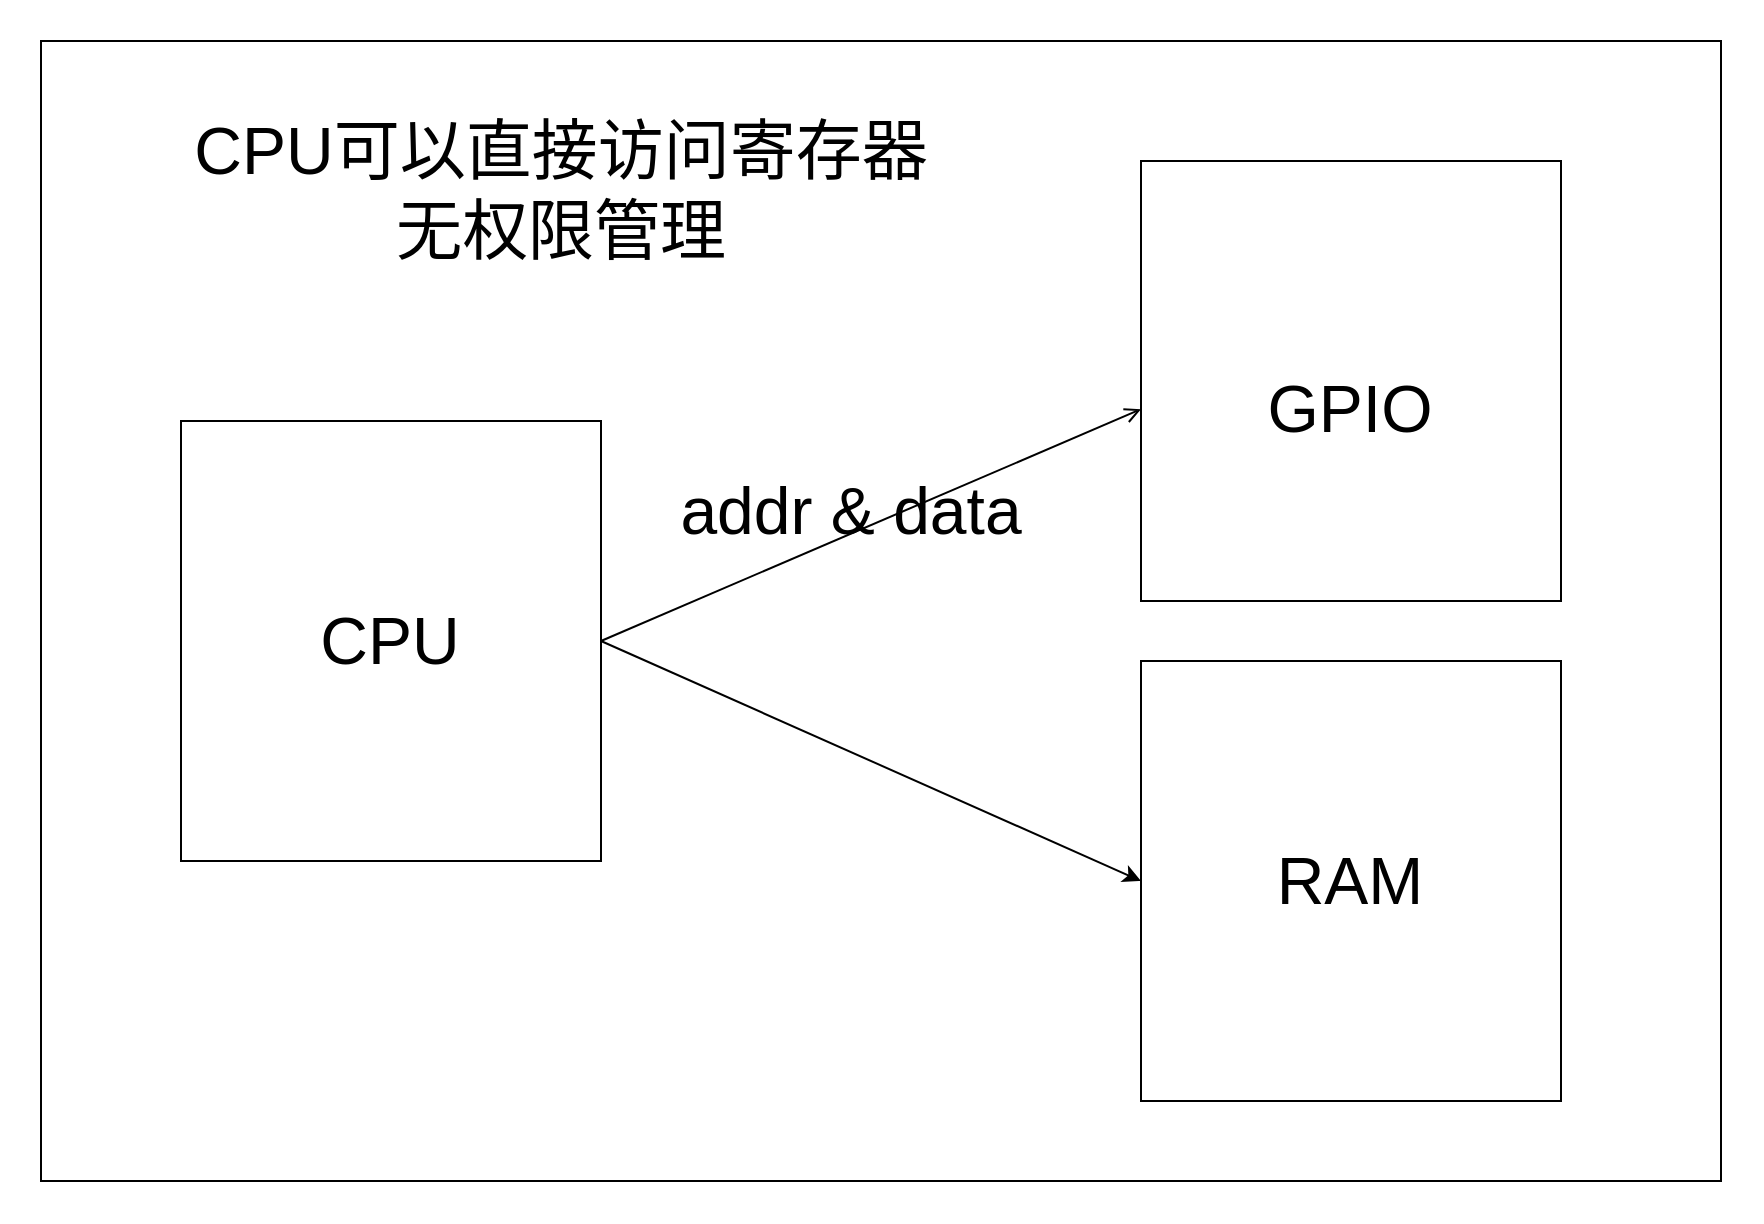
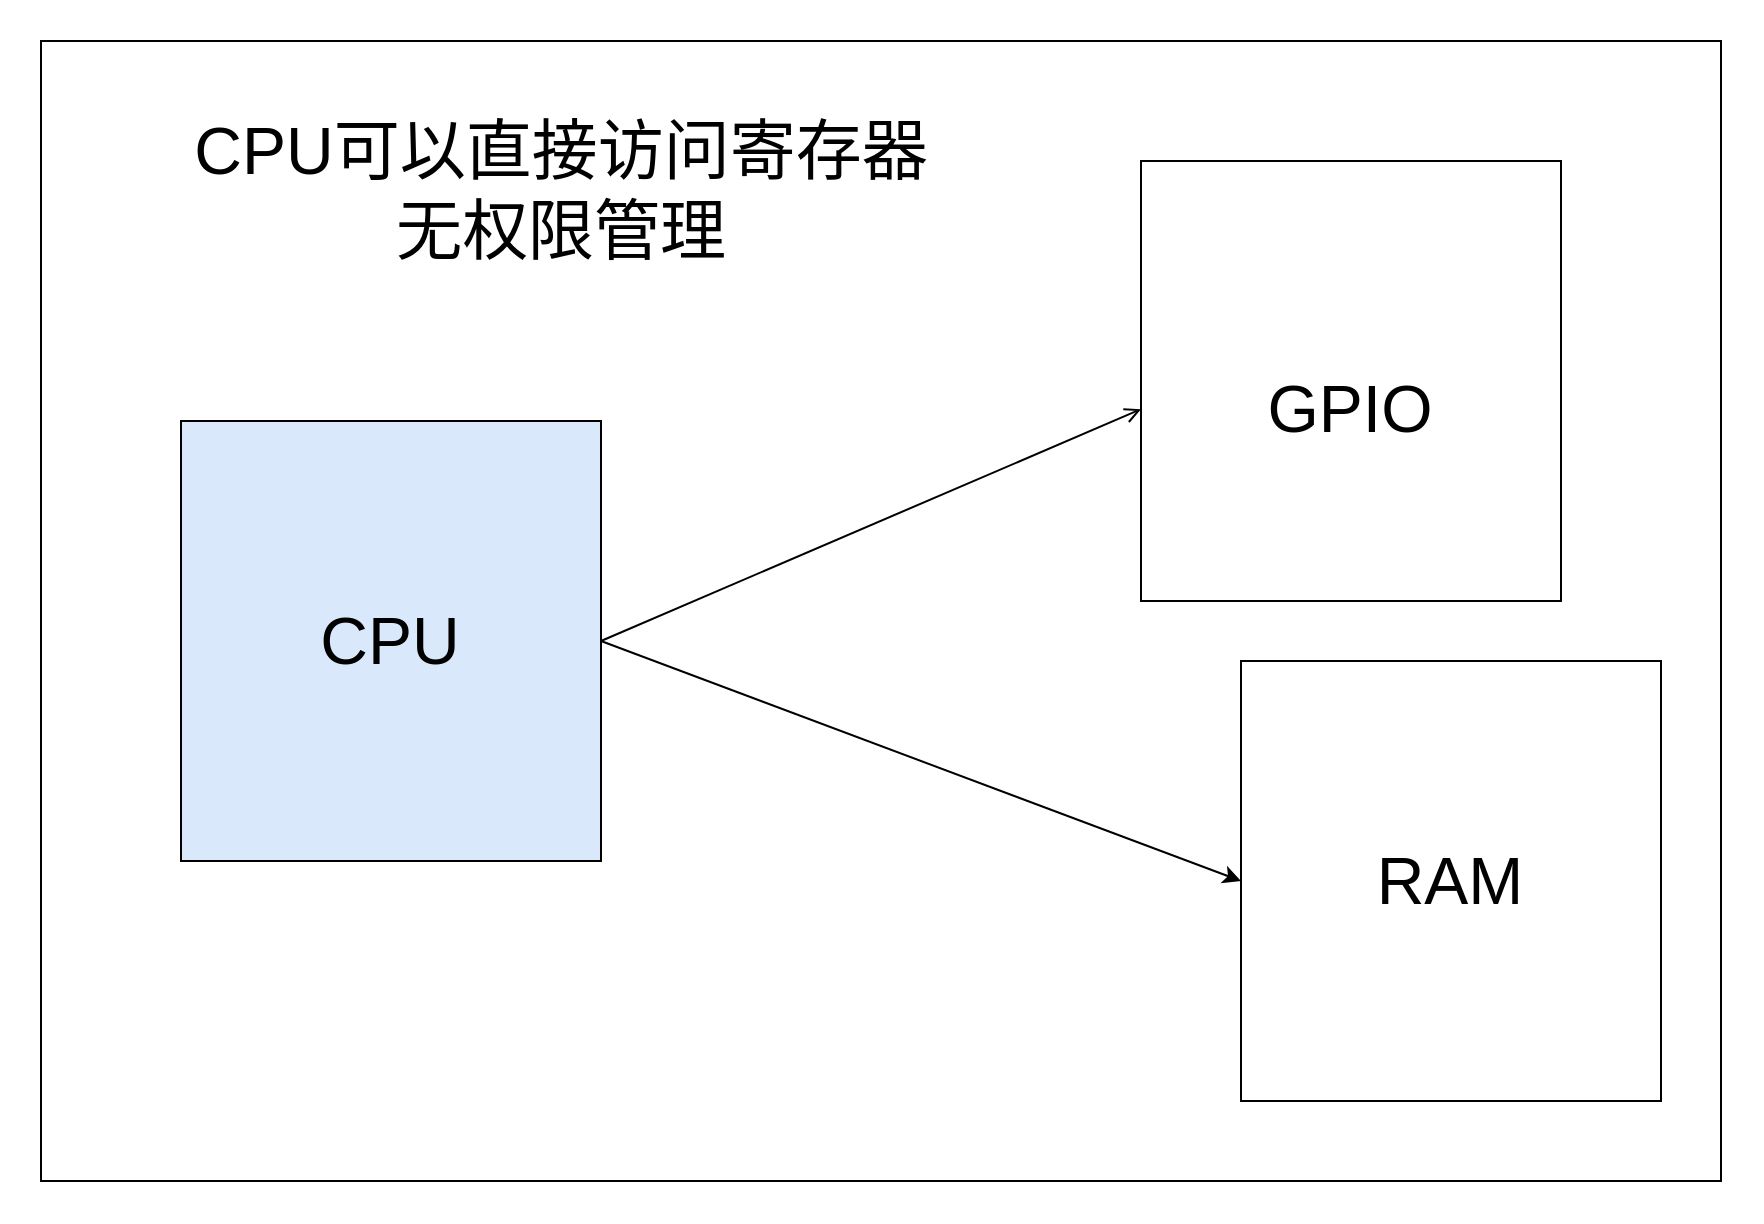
- <mxCell id="8" value="addr &amp;amp; data" style="text;html=1;resizable=0;autosize=1;align=center;verticalAlign=middle;points=[];fillColor=none;strokeColor=none;rounded=0;fontSize=33;" vertex="1" parent="1"><mxGeometry x="330" y="230" width="190" height="50" as="geometry" /></mxCell>
- <mxCell id="4" value="&lt;font style=&quot;font-size: 33px&quot;&gt;CPU&lt;/font&gt;" style="whiteSpace=wrap;html=1;" vertex="1" parent="1"><mxGeometry x="90" y="210" width="210" height="220" as="geometry" /></mxCell>
+ <mxCell id="4" value="&lt;font style=&quot;font-size: 33px&quot;&gt;CPU&lt;/font&gt;" style="whiteSpace=wrap;html=1;fillColor=#dae8fc;" vertex="1" parent="1"><mxGeometry x="90" y="210" width="210" height="220" as="geometry" /></mxCell>
- <mxCell id="6" value="&lt;span style=&quot;font-size: 33px&quot;&gt;RAM&lt;/span&gt;" style="whiteSpace=wrap;html=1;" vertex="1" parent="1"><mxGeometry x="570" y="330" width="210" height="220" as="geometry" /></mxCell>
+ <mxCell id="6" value="&lt;span style=&quot;font-size: 33px&quot;&gt;RAM&lt;/span&gt;" style="whiteSpace=wrap;html=1;" vertex="1" parent="1"><mxGeometry x="620" y="330" width="210" height="220" as="geometry" /></mxCell>
